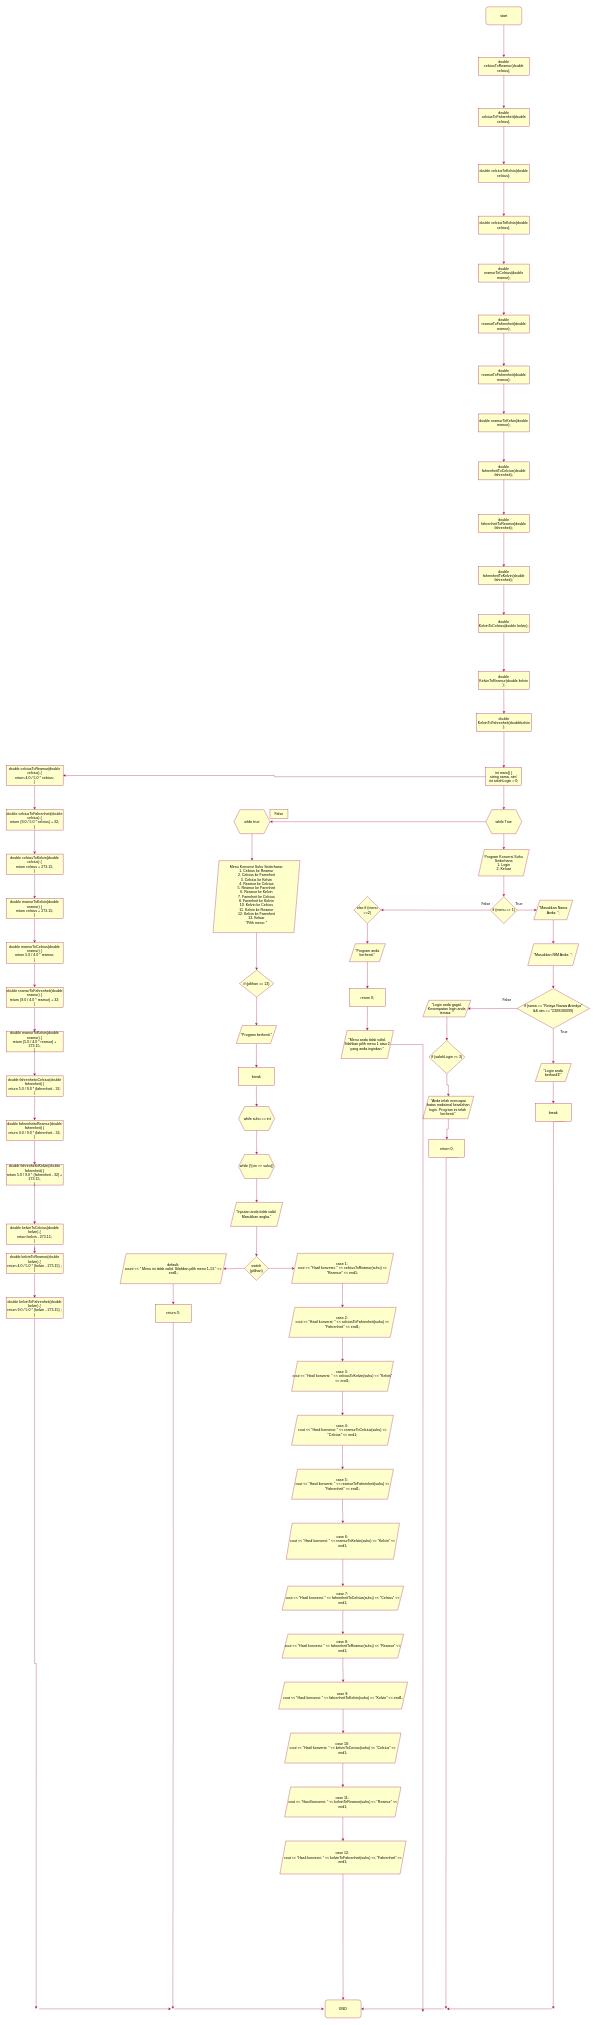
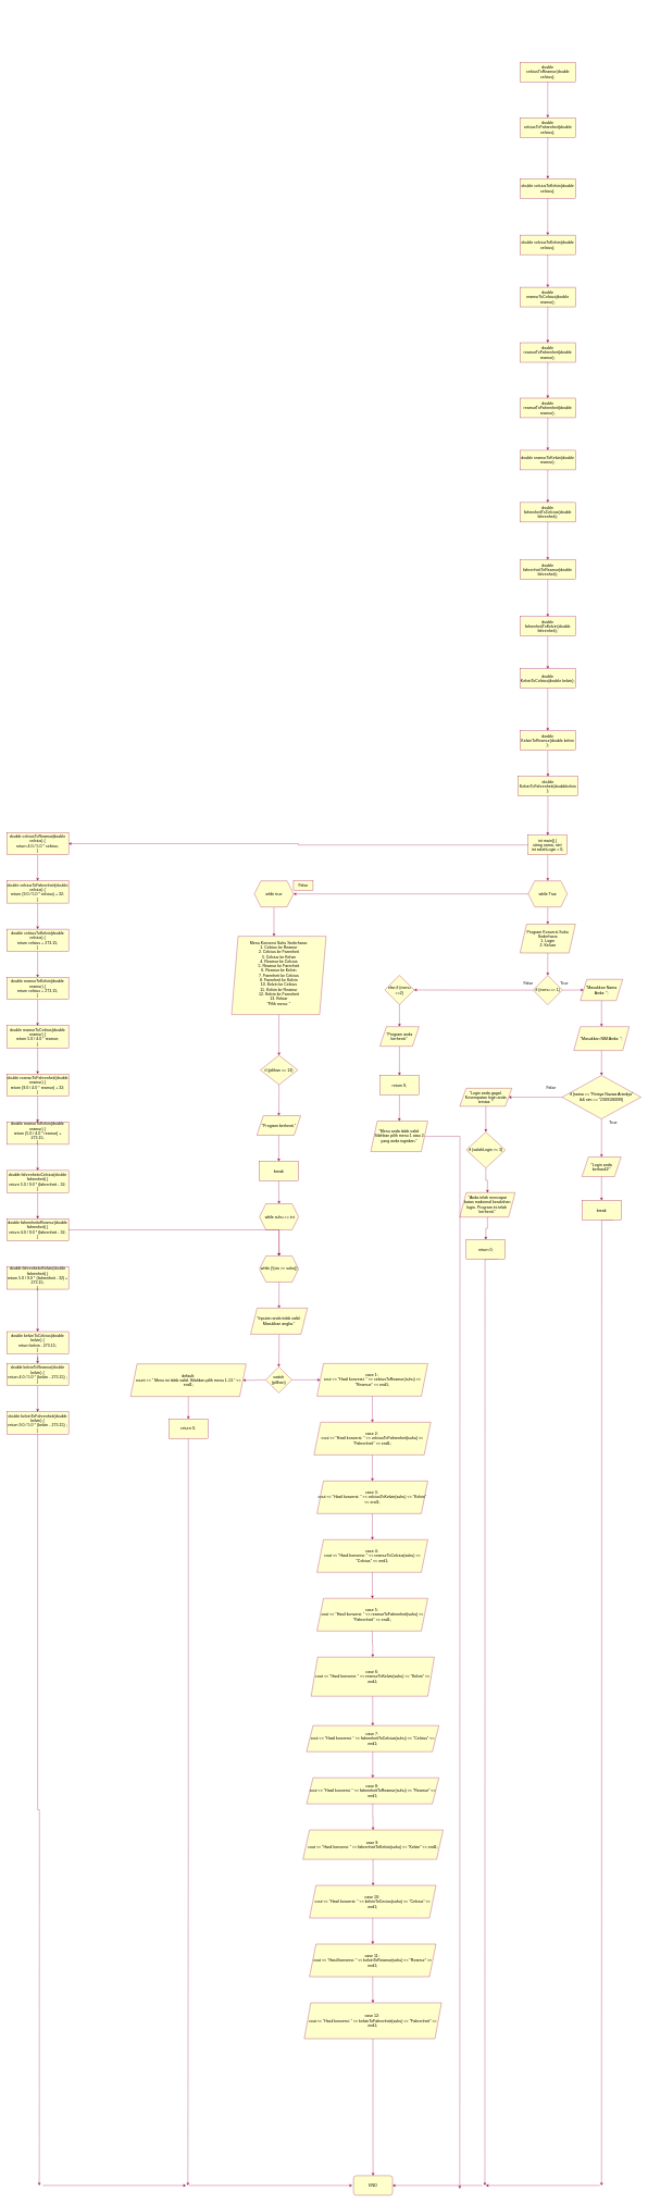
- <mxCell id="3" value="start" style="rounded=1;whiteSpace=wrap;html=1;strokeColor=#99004D;shadow=0;fillColor=#FFFFCC;" parent="1" vertex="1"><mxGeometry x="1620" y="20" width="120" height="60" as="geometry" /></mxCell>
- <mxCell id="2" value="" style="edgeStyle=orthogonalEdgeStyle;rounded=0;orthogonalLoop=1;jettySize=auto;html=1;strokeColor=#99004D;shadow=0;fillColor=#FFFFCC;" edge="1" parent="1" source="3" target="117"><mxGeometry relative="1" as="geometry" /></mxCell>
- <mxCell id="106" value="" style="edgeStyle=orthogonalEdgeStyle;rounded=0;orthogonalLoop=1;jettySize=auto;html=1;strokeColor=#99004D;shadow=0;fillColor=#FFFFCC;" edge="1" parent="1" source="107" target="109"><mxGeometry relative="1" as="geometry" /></mxCell>
+ <mxCell id="106" value="" style="edgeStyle=orthogonalEdgeStyle;rounded=0;orthogonalLoop=1;jettySize=auto;html=1;strokeColor=#99004D;shadow=0;fillColor=#FFFFCC;" edge="1" parent="1" source="107" target="53"><mxGeometry relative="1" as="geometry" /></mxCell>
